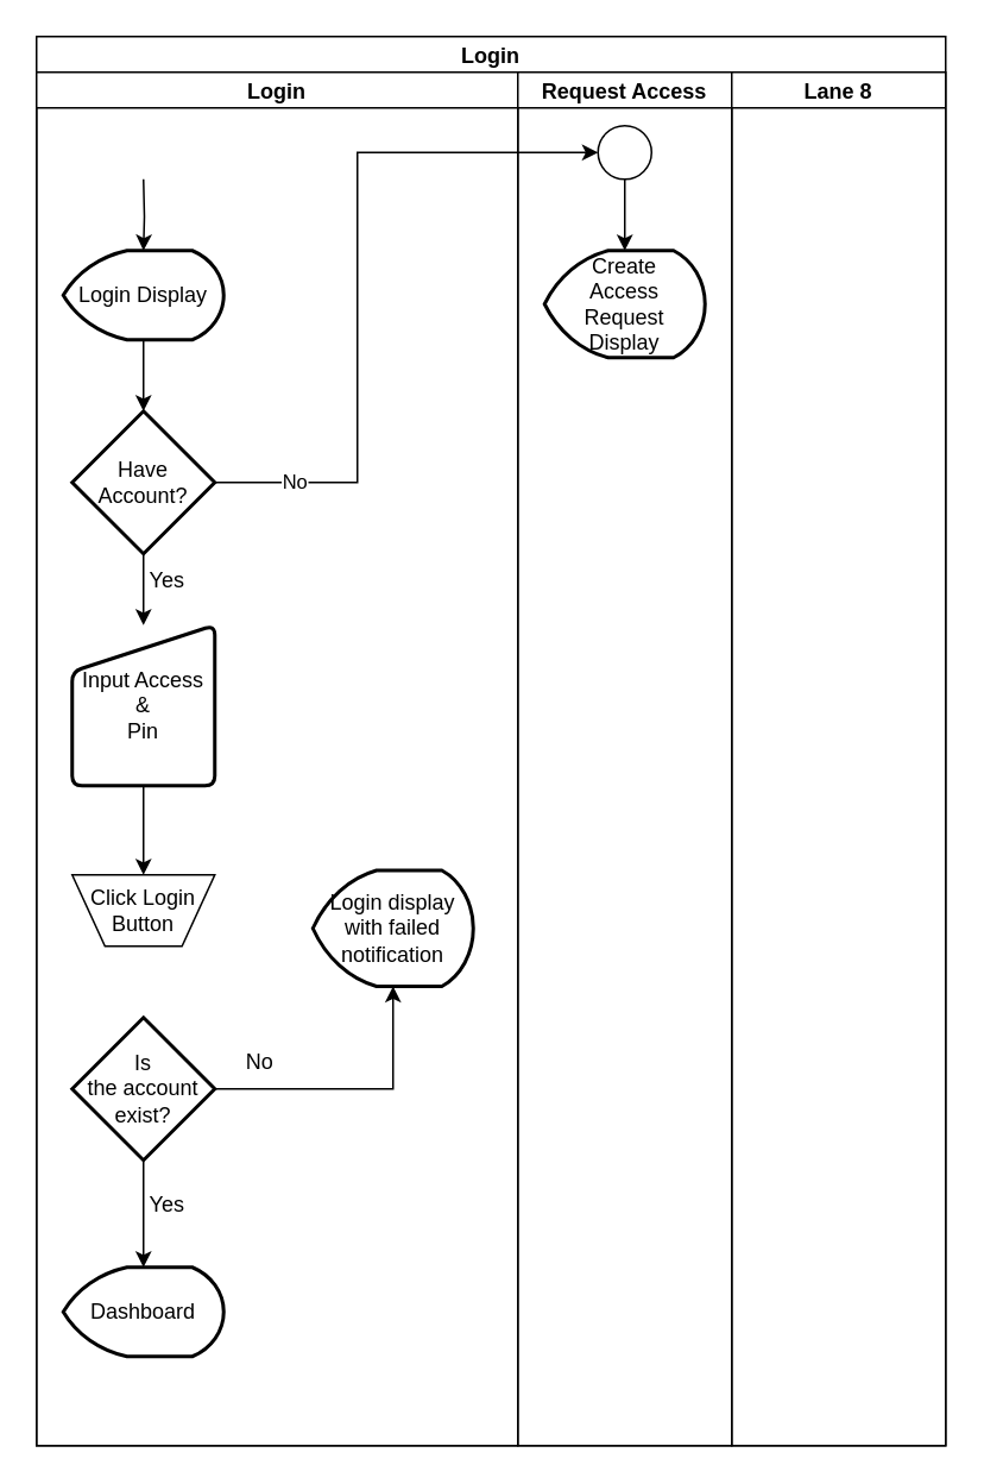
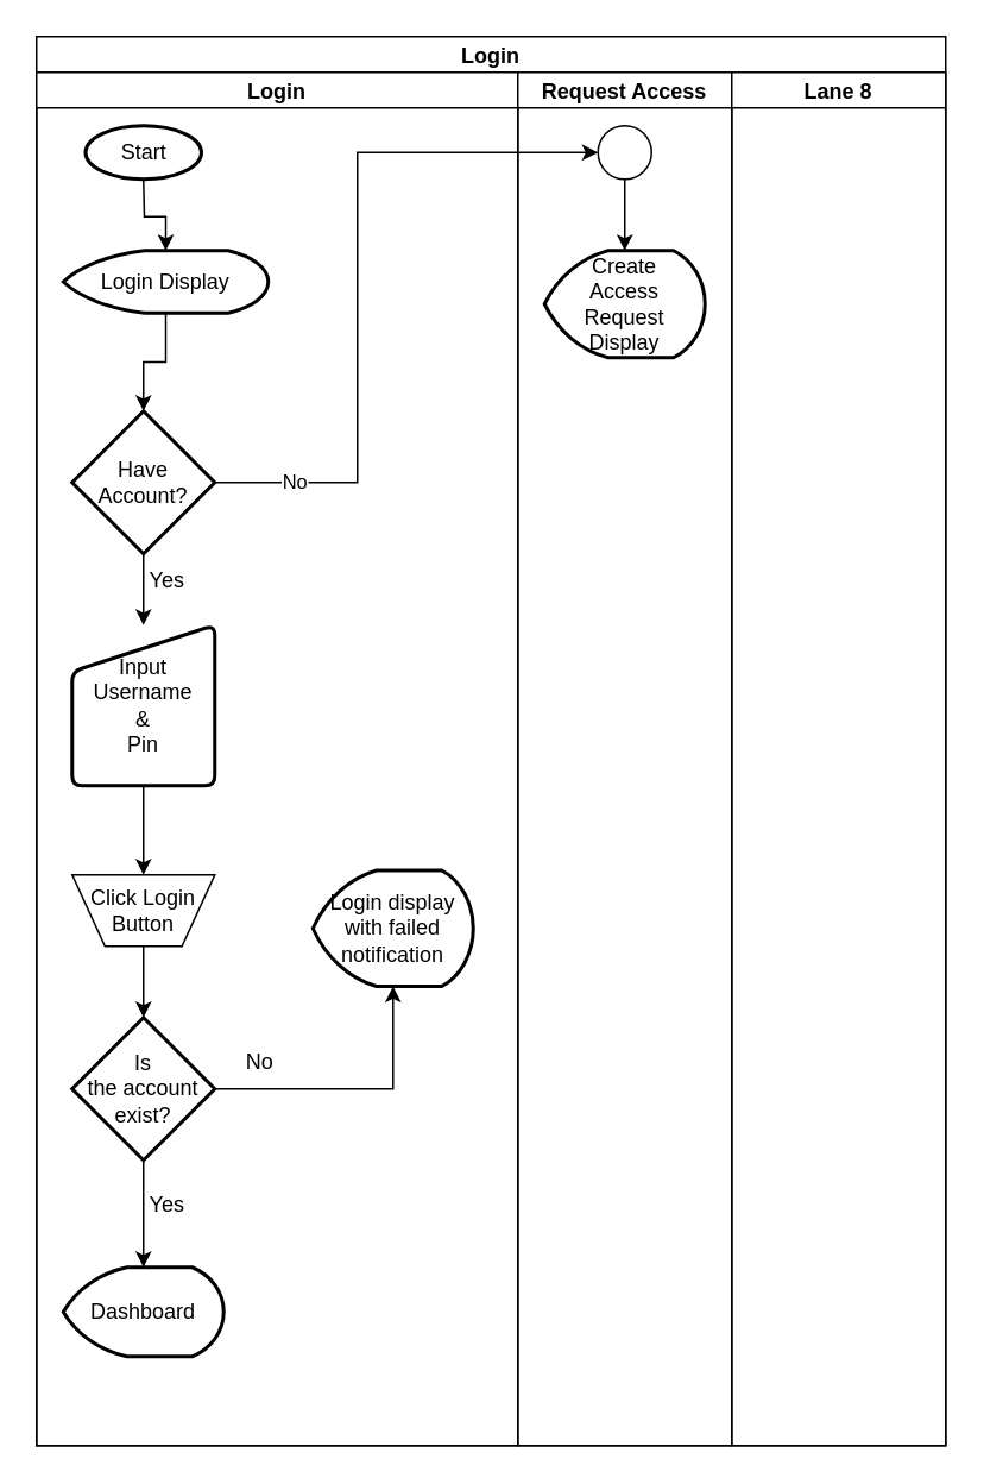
+ <mxCell id="13" value="Start" style="strokeWidth=2;html=1;shape=mxgraph.flowchart.start_1;whiteSpace=wrap;" vertex="1" parent="3"><mxGeometry x="27.5" y="30" width="65" height="30" as="geometry" /></mxCell>
- <mxCell id="12" value="Login Display" style="strokeWidth=2;html=1;shape=mxgraph.flowchart.display;whiteSpace=wrap;" vertex="1" parent="3"><mxGeometry x="15" y="100" width="90" height="50" as="geometry" /></mxCell>
+ <mxCell id="12" value="Login Display" style="strokeWidth=2;html=1;shape=mxgraph.flowchart.display;whiteSpace=wrap;" vertex="1" parent="3"><mxGeometry x="15" y="100" width="115" height="35" as="geometry" /></mxCell>
- <mxCell id="6" value="Input Access&lt;br&gt;&amp;amp;&lt;br&gt;Pin" style="html=1;strokeWidth=2;shape=manualInput;whiteSpace=wrap;rounded=1;size=26;arcSize=11;" vertex="1" parent="3"><mxGeometry x="20" y="310" width="80" height="90" as="geometry" /></mxCell>
+ <mxCell id="6" value="Input Username&lt;br&gt;&amp;amp;&lt;br&gt;Pin" style="html=1;strokeWidth=2;shape=manualInput;whiteSpace=wrap;rounded=1;size=26;arcSize=11;" vertex="1" parent="3"><mxGeometry x="20" y="310" width="80" height="90" as="geometry" /></mxCell>
+ <mxCell id="10" value="" style="edgeStyle=orthogonalEdgeStyle;rounded=0;orthogonalLoop=1;jettySize=auto;html=1;" edge="1" parent="3" source="11" target="19"><mxGeometry relative="1" as="geometry" /></mxCell>
